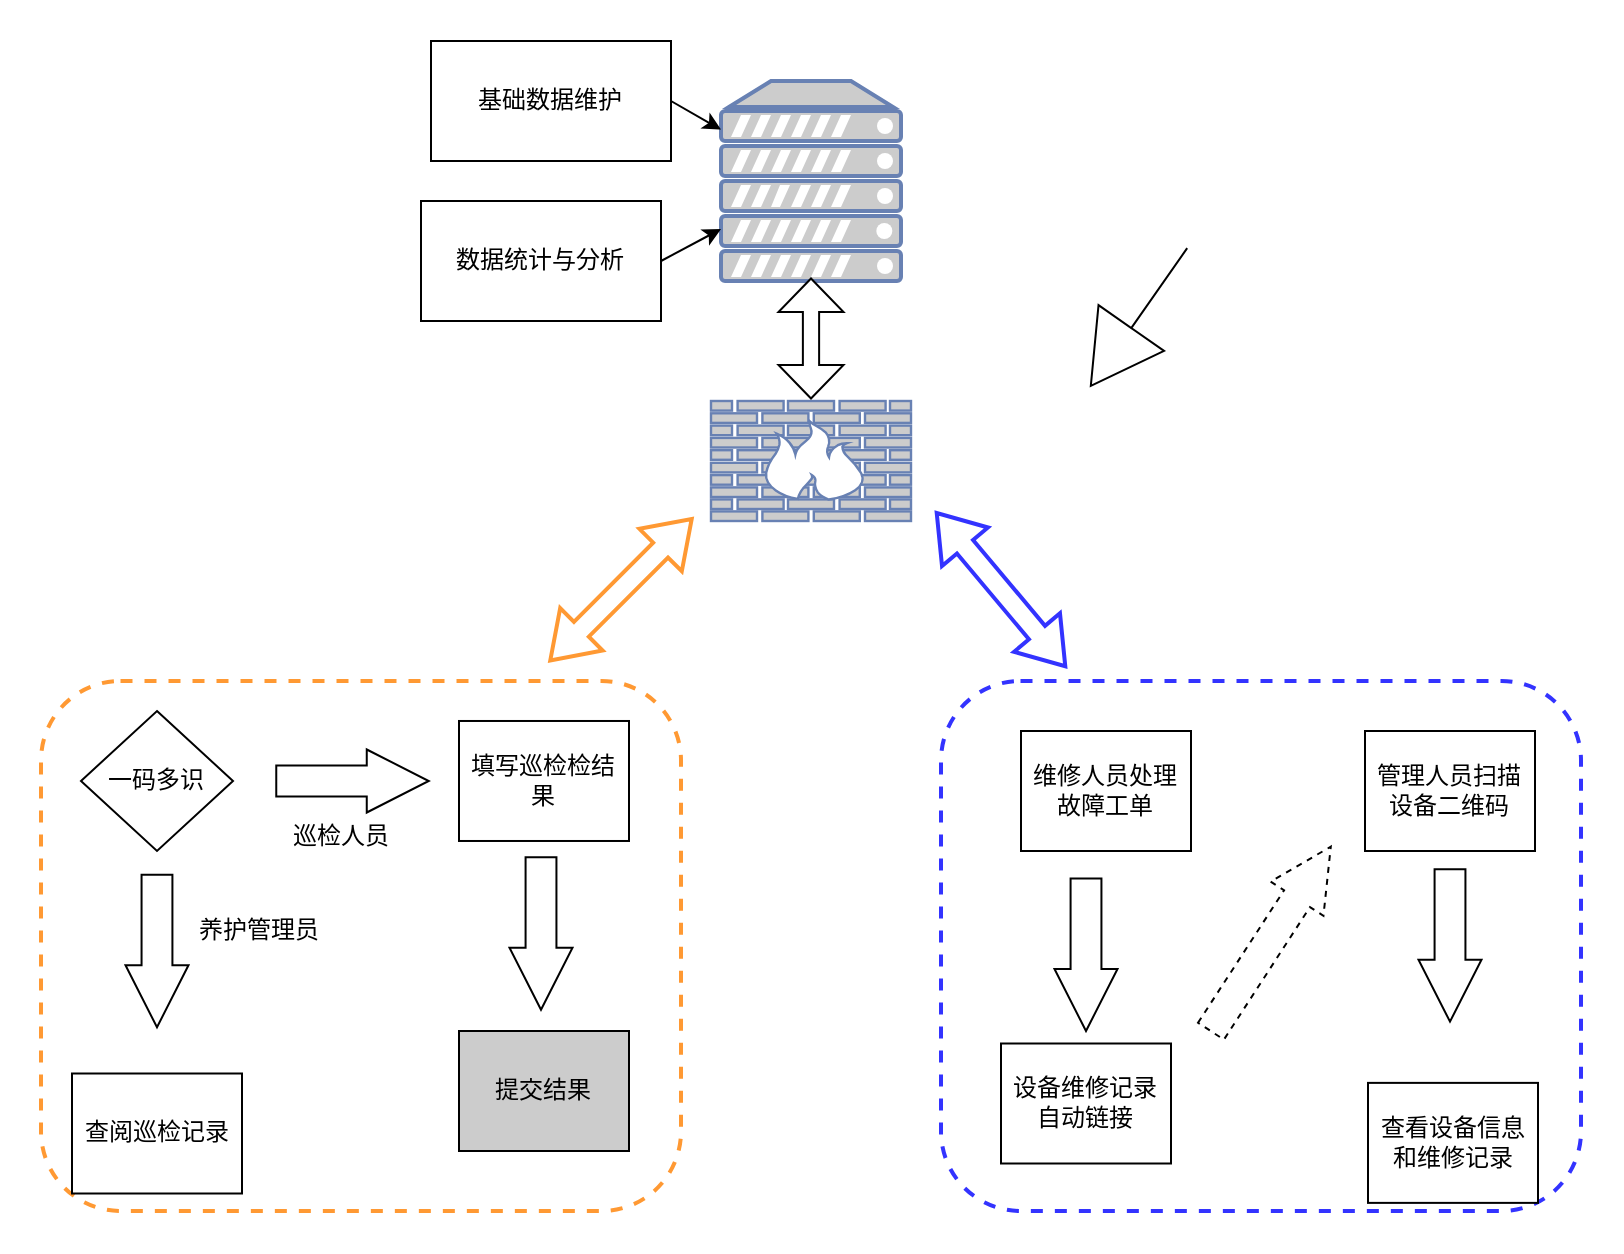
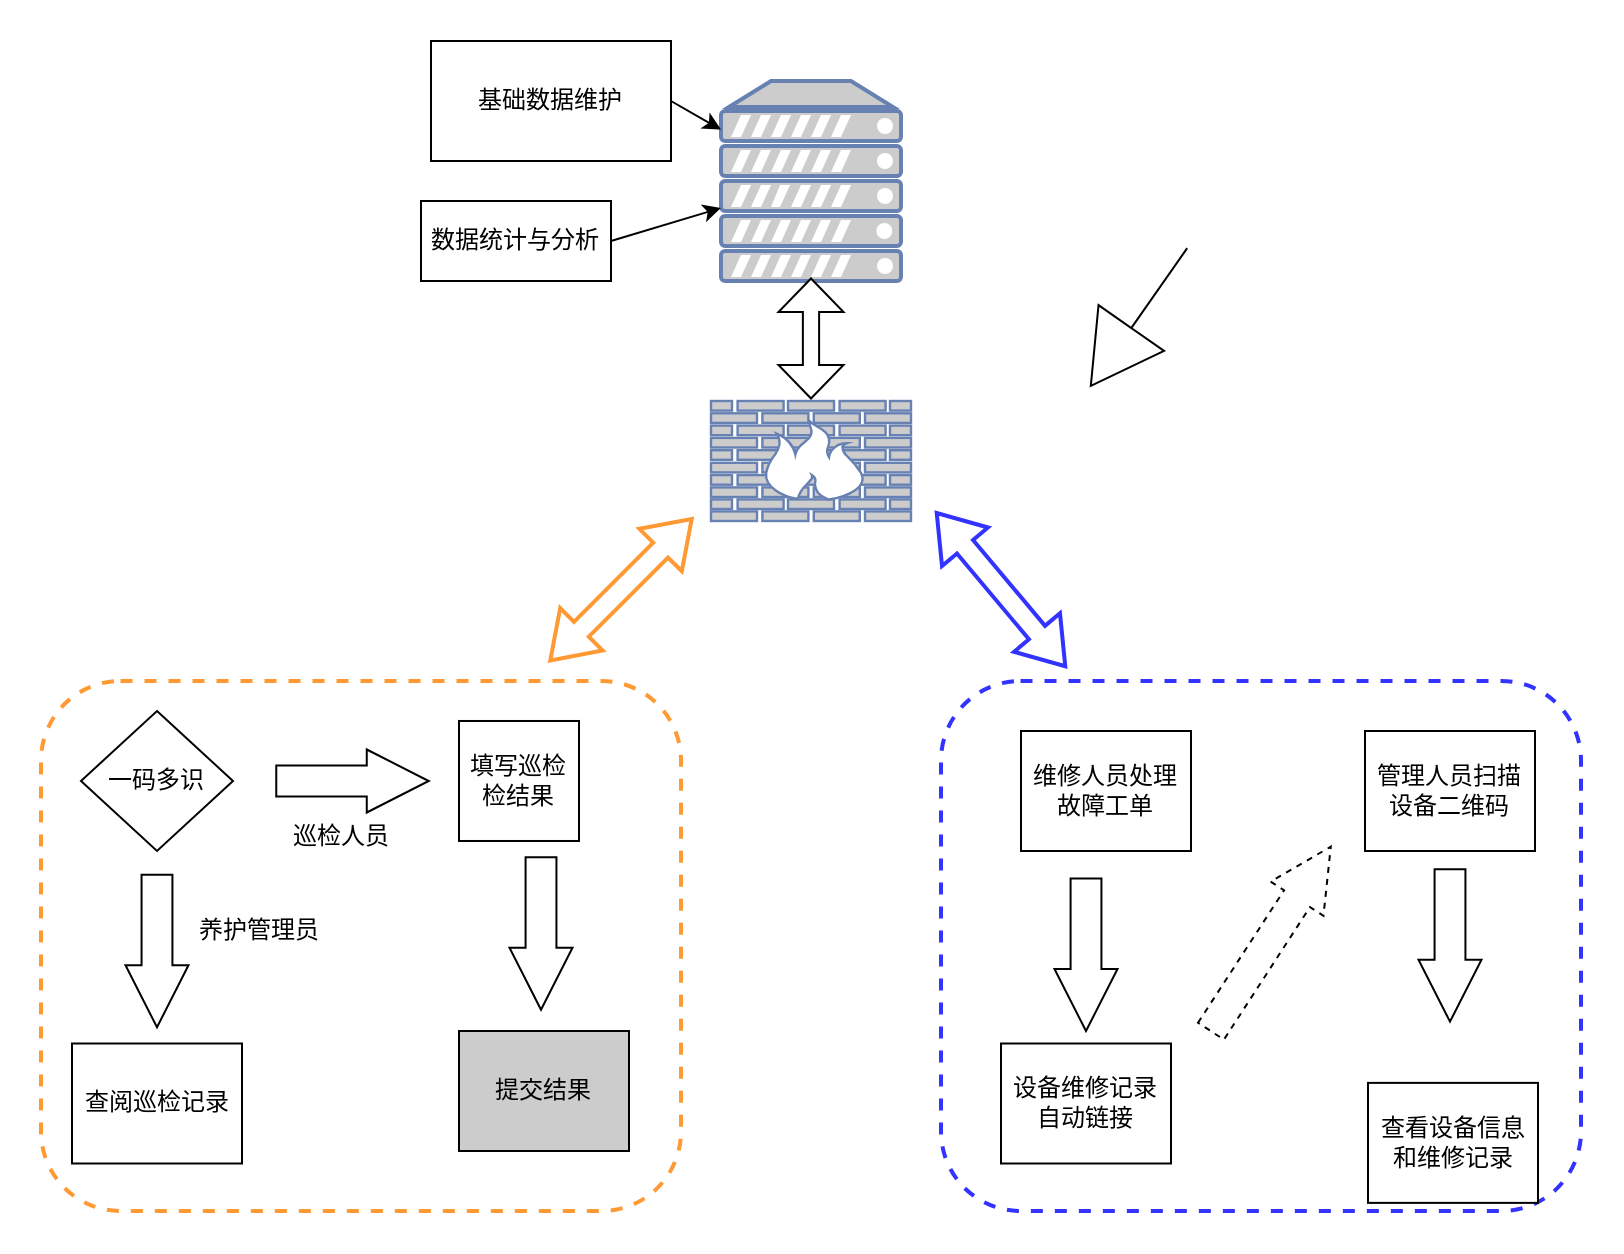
- <mxCell id="9" value="数据统计与分析" style="rounded=0;whiteSpace=wrap;html=1;" vertex="1" parent="1"><mxGeometry x="210" y="100" width="120" height="60" as="geometry" /></mxCell>
+ <mxCell id="9" value="数据统计与分析" style="rounded=0;whiteSpace=wrap;html=1;" vertex="1" parent="1"><mxGeometry x="210" y="100" width="95" height="40" as="geometry" /></mxCell>
- <mxCell id="14" value="填写巡检检结果" style="rounded=0;whiteSpace=wrap;html=1;" vertex="1" parent="1"><mxGeometry x="229" y="359.99" width="85" height="60" as="geometry" /></mxCell>
+ <mxCell id="14" value="填写巡检检结果" style="rounded=0;whiteSpace=wrap;html=1;" vertex="1" parent="1"><mxGeometry x="229" y="359.99" width="60" height="60" as="geometry" /></mxCell>
- <mxCell id="12" value="查阅巡检记录" style="rounded=0;whiteSpace=wrap;html=1;" vertex="1" parent="1"><mxGeometry x="35.5" y="536.25" width="85" height="60" as="geometry" /></mxCell>
+ <mxCell id="12" value="查阅巡检记录" style="rounded=0;whiteSpace=wrap;html=1;" vertex="1" parent="1"><mxGeometry x="35.5" y="521.25" width="85" height="60" as="geometry" /></mxCell>
